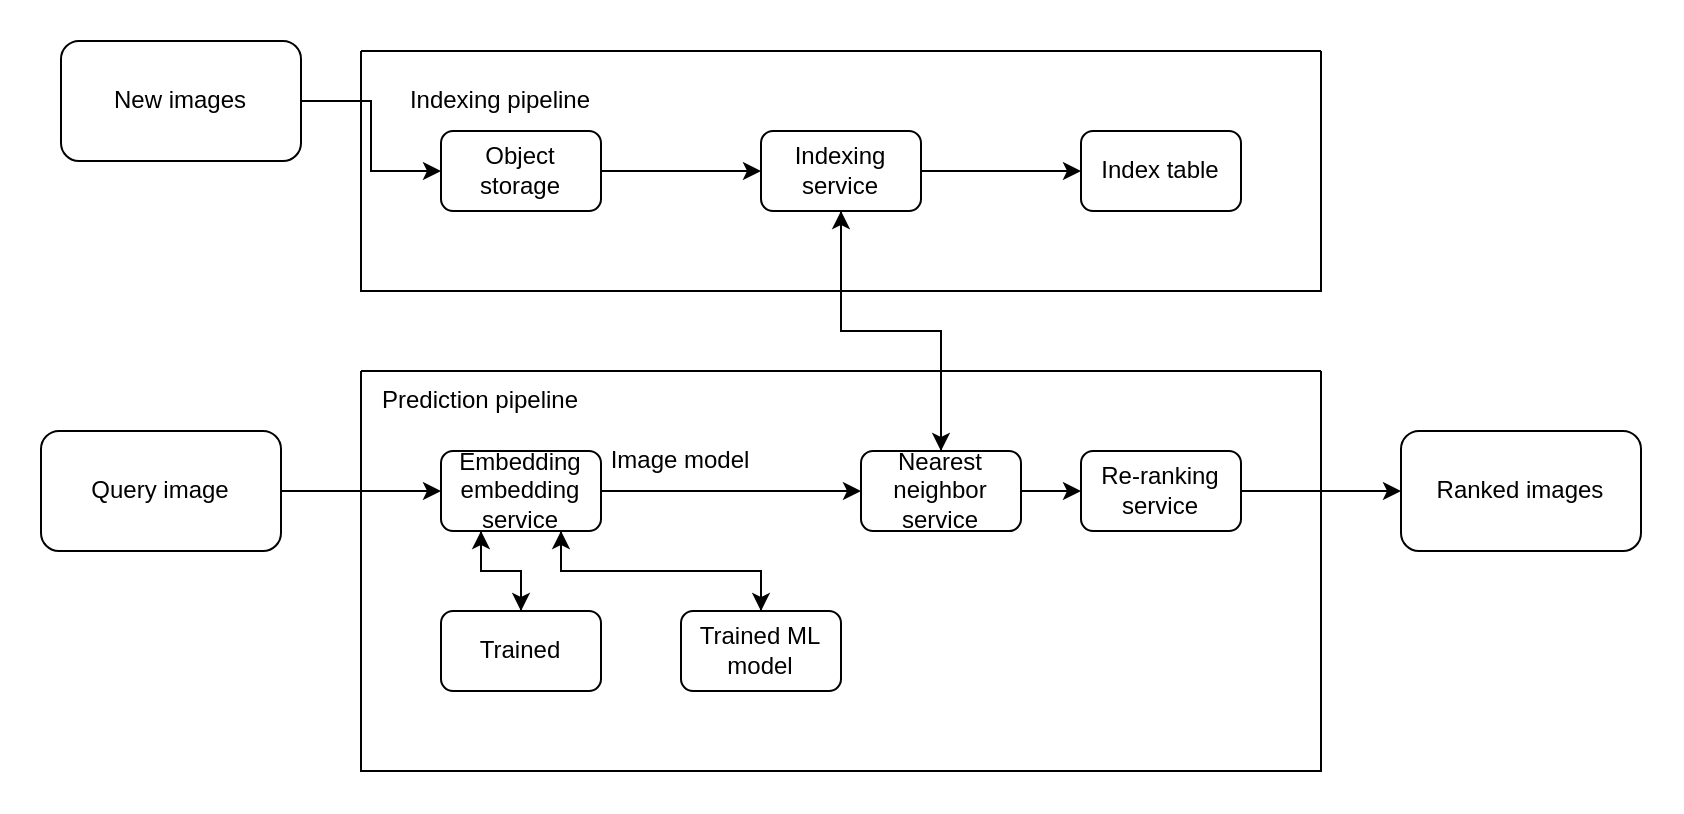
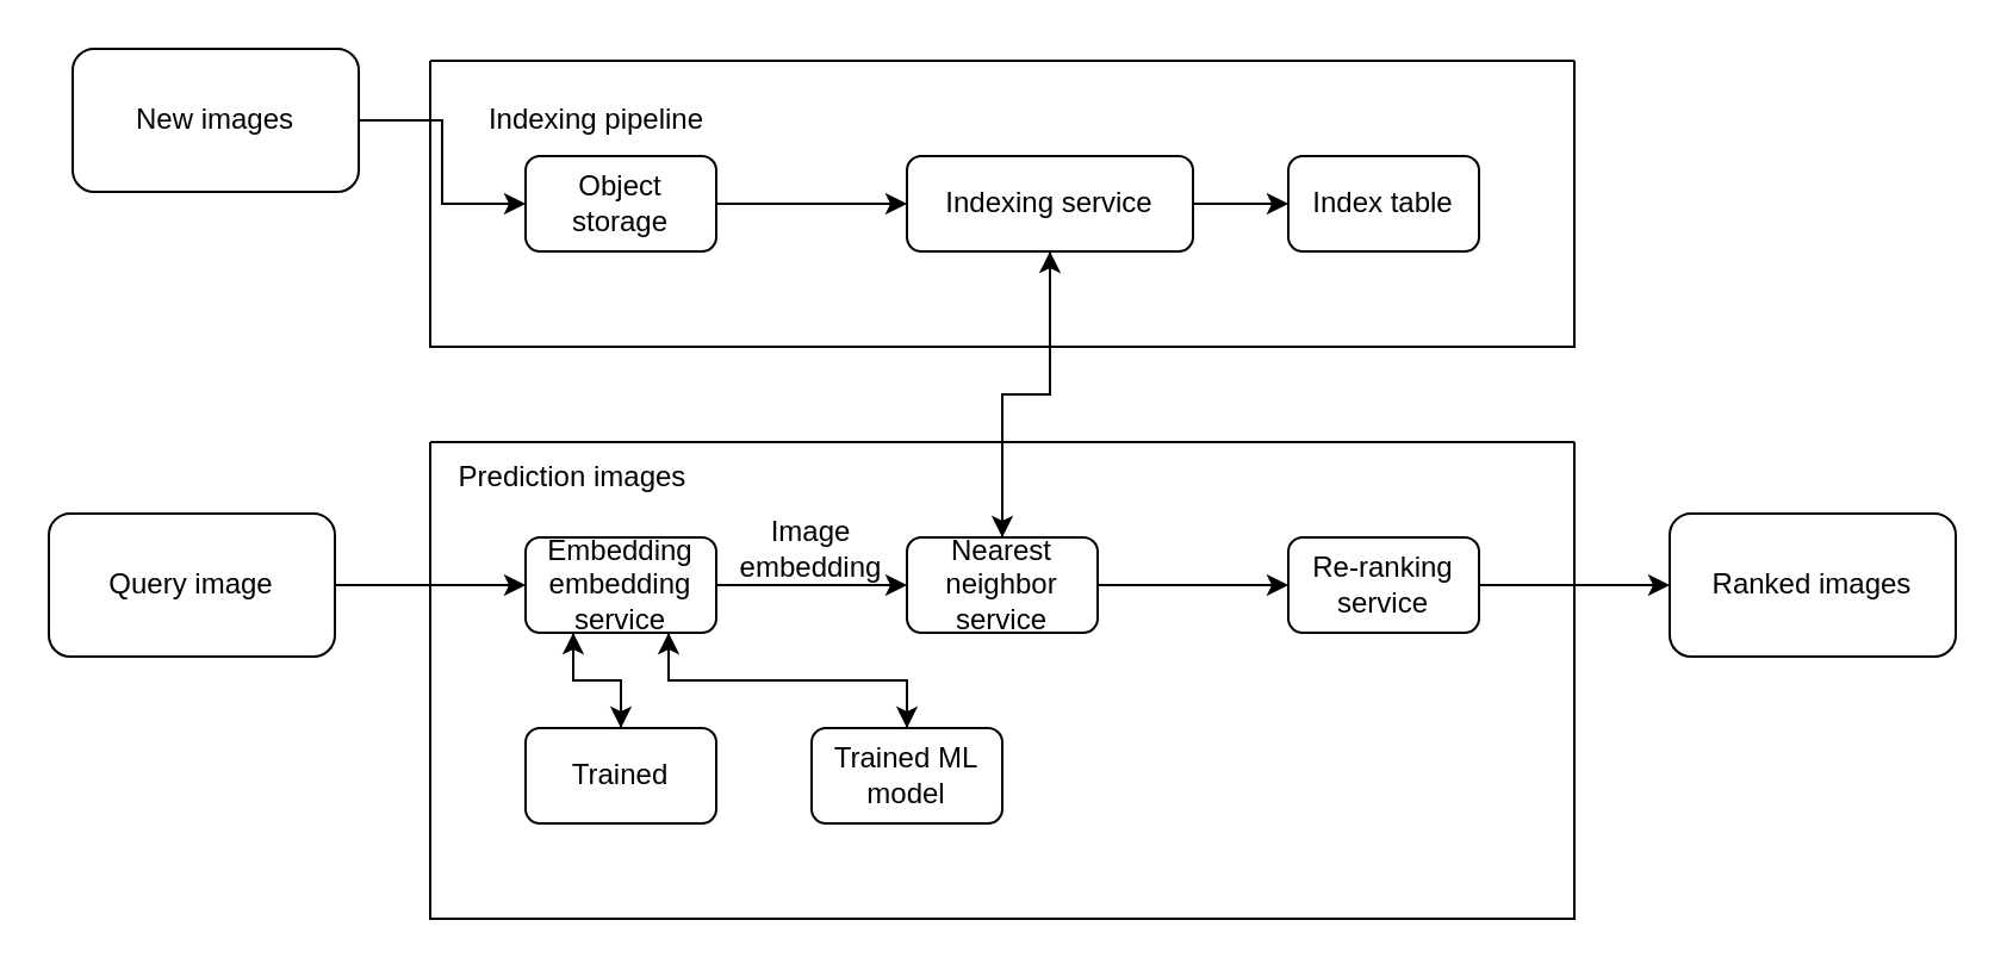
- <mxCell id="7" value="Indexing service" style="rounded=1;whiteSpace=wrap;html=1;" vertex="1" parent="2"><mxGeometry x="200" y="40" width="80" height="40" as="geometry" /></mxCell>
+ <mxCell id="7" value="Indexing service" style="rounded=1;whiteSpace=wrap;html=1;" vertex="1" parent="2"><mxGeometry x="200" y="40" width="120" height="40" as="geometry" /></mxCell>
- <mxCell id="20" value="Prediction pipeline" style="text;html=1;strokeColor=none;fillColor=none;align=center;verticalAlign=middle;whiteSpace=wrap;rounded=0;" vertex="1" parent="8"><mxGeometry width="120" height="30" as="geometry" /></mxCell>
+ <mxCell id="20" value="Prediction images" style="text;html=1;strokeColor=none;fillColor=none;align=center;verticalAlign=middle;whiteSpace=wrap;rounded=0;" vertex="1" parent="8"><mxGeometry width="120" height="30" as="geometry" /></mxCell>
- <mxCell id="21" value="Image model" style="text;html=1;strokeColor=none;fillColor=none;align=center;verticalAlign=middle;whiteSpace=wrap;rounded=0;" vertex="1" parent="8"><mxGeometry x="120" y="30" width="80" height="30" as="geometry" /></mxCell>
+ <mxCell id="21" value="Image embedding" style="text;html=1;strokeColor=none;fillColor=none;align=center;verticalAlign=middle;whiteSpace=wrap;rounded=0;" vertex="1" parent="8"><mxGeometry x="120" y="30" width="80" height="30" as="geometry" /></mxCell>
- <mxCell id="14" value="Nearest neighbor service" style="rounded=1;whiteSpace=wrap;html=1;" vertex="1" parent="8"><mxGeometry x="250" y="40" width="80" height="40" as="geometry" /></mxCell>
+ <mxCell id="14" value="Nearest neighbor service" style="rounded=1;whiteSpace=wrap;html=1;" vertex="1" parent="8"><mxGeometry x="200" y="40" width="80" height="40" as="geometry" /></mxCell>
